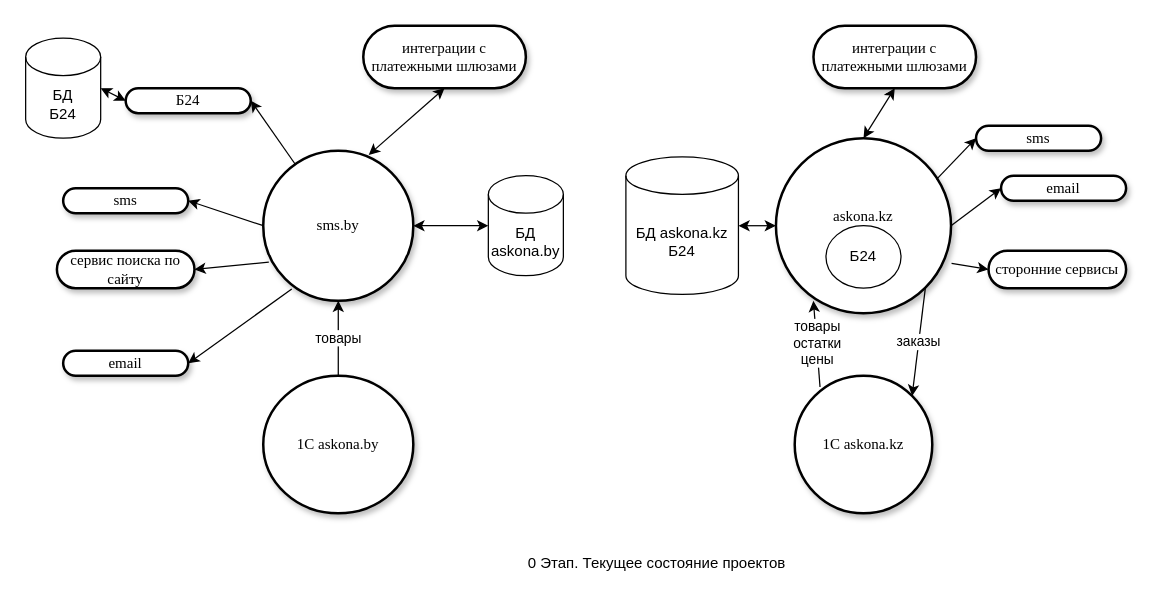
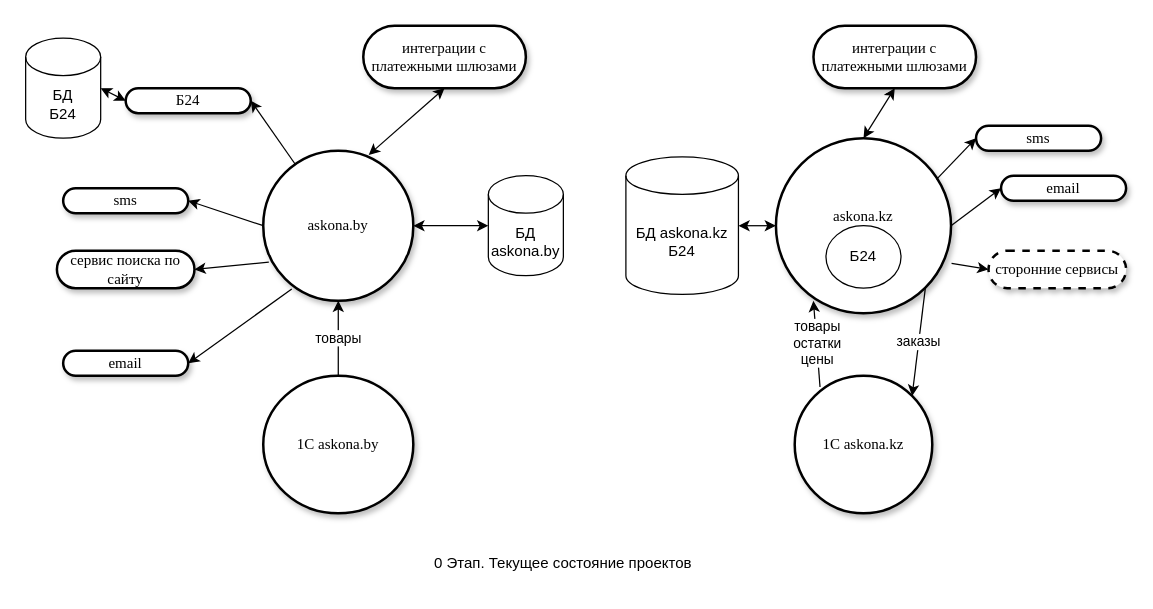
- <mxCell id="3" value="sms.by" style="ellipse;whiteSpace=wrap;html=1;rounded=1;shadow=1;comic=0;labelBackgroundColor=none;strokeWidth=2;fontFamily=Verdana;fontSize=12;align=center;" parent="1" vertex="1"><mxGeometry x="210" y="120" width="120" height="120" as="geometry" /></mxCell>
+ <mxCell id="3" value="askona.by" style="ellipse;whiteSpace=wrap;html=1;rounded=1;shadow=1;comic=0;labelBackgroundColor=none;strokeWidth=2;fontFamily=Verdana;fontSize=12;align=center;" parent="1" vertex="1"><mxGeometry x="210" y="120" width="120" height="120" as="geometry" /></mxCell>
- <mxCell id="10" value="сторонние сервисы" style="whiteSpace=wrap;html=1;rounded=1;shadow=1;comic=0;labelBackgroundColor=none;strokeWidth=2;fontFamily=Verdana;fontSize=12;align=center;arcSize=50;" parent="1" vertex="1"><mxGeometry x="790" y="200" width="110" height="30" as="geometry" /></mxCell>
+ <mxCell id="10" value="сторонние сервисы" style="whiteSpace=wrap;html=1;rounded=1;shadow=1;comic=0;labelBackgroundColor=none;strokeWidth=2;fontFamily=Verdana;fontSize=12;align=center;arcSize=50;dashed=1;" parent="1" vertex="1"><mxGeometry x="790" y="200" width="110" height="30" as="geometry" /></mxCell>
- <mxCell id="21" value="0 Этап. Текущее состояние проектов" style="text;html=1;strokeColor=none;fillColor=none;align=center;verticalAlign=middle;whiteSpace=wrap;rounded=0;" vertex="1" parent="1"><mxGeometry x="155" y="435" width="740" height="30" as="geometry" /></mxCell>
+ <mxCell id="21" value="0 Этап. Текущее состояние проектов" style="text;html=1;strokeColor=none;fillColor=none;align=center;verticalAlign=middle;whiteSpace=wrap;rounded=0;" vertex="1" parent="1"><mxGeometry x="80" y="435" width="740" height="30" as="geometry" /></mxCell>
